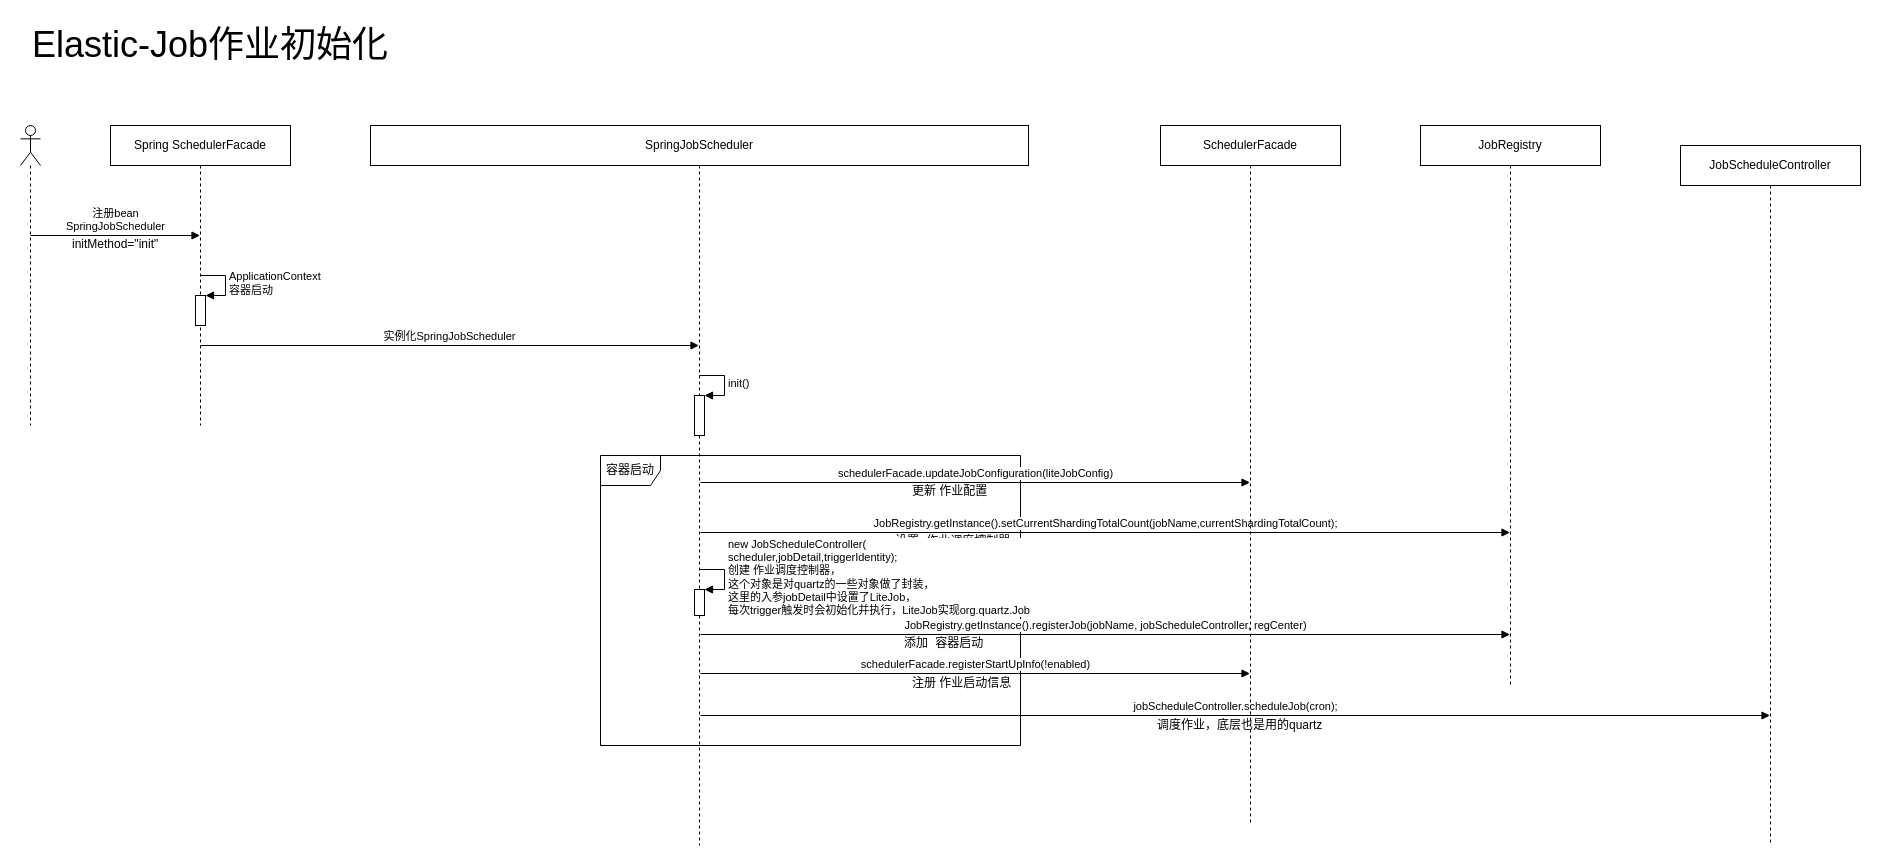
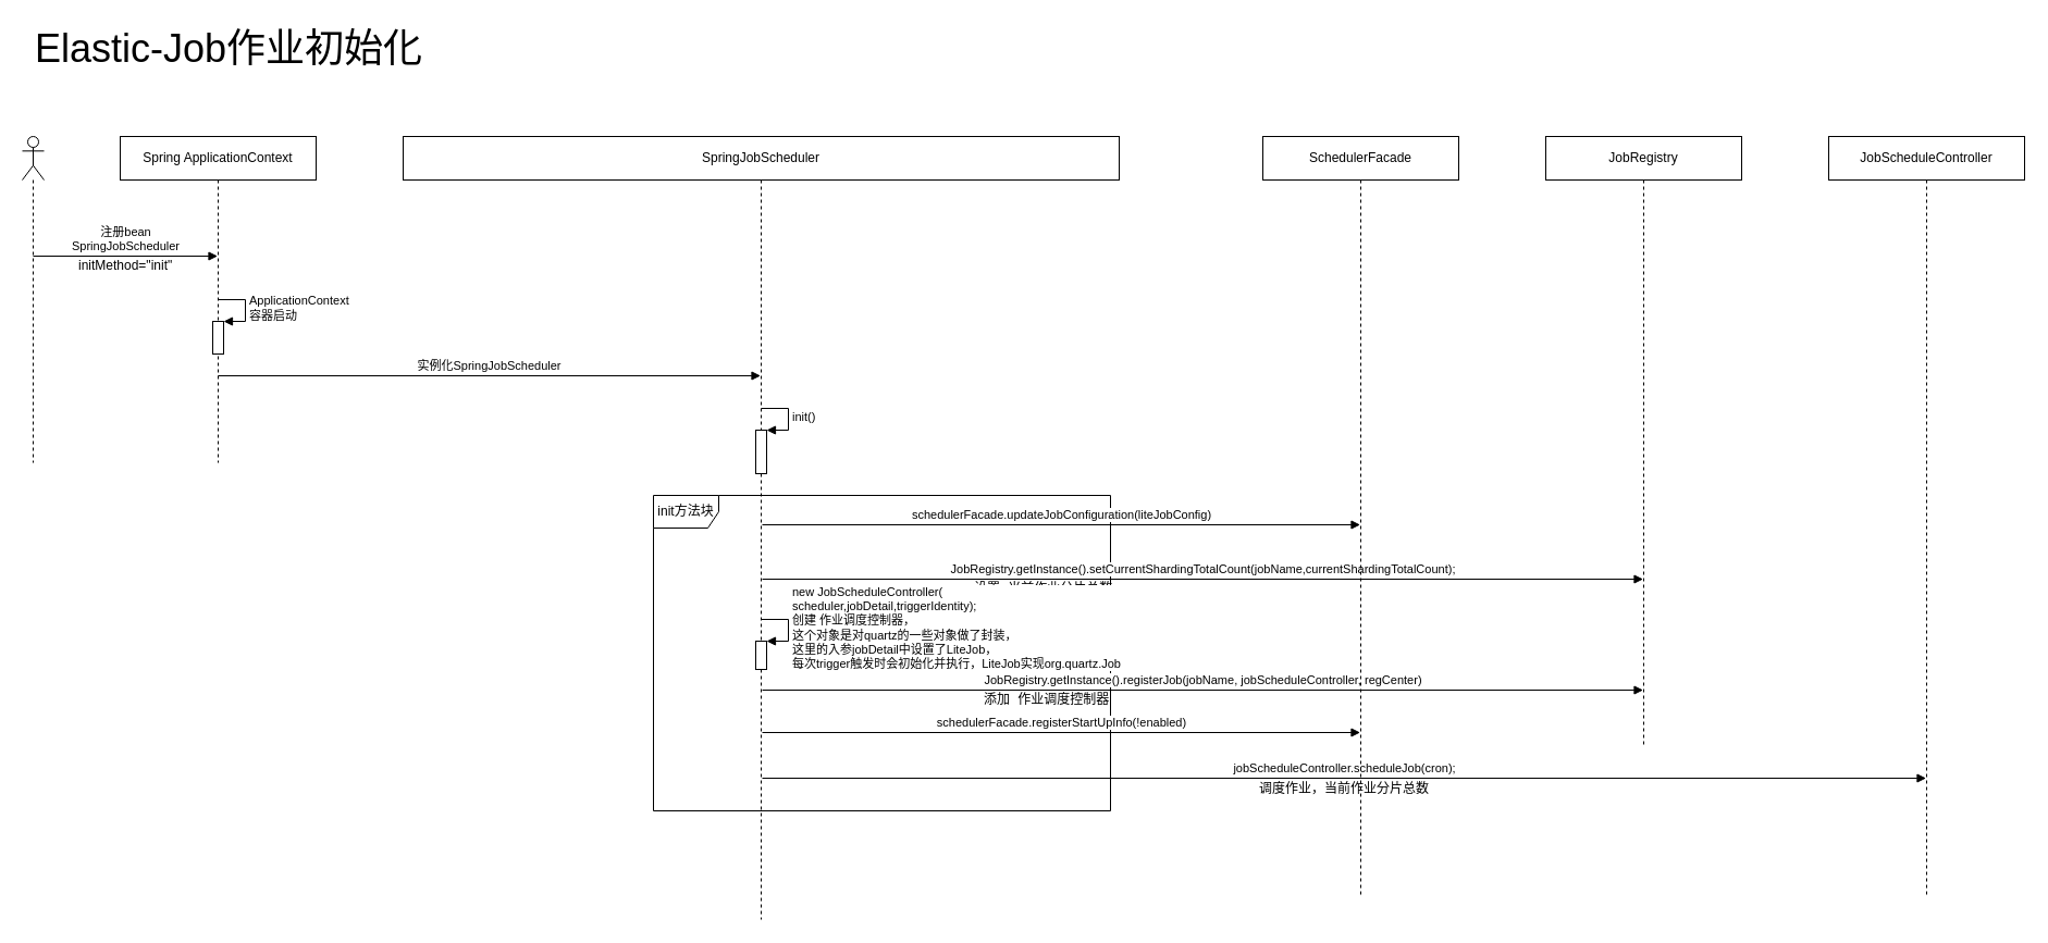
- <mxCell id="4" value="Spring SchedulerFacade" style="shape=umlLifeline;perimeter=lifelinePerimeter;whiteSpace=wrap;html=1;container=1;collapsible=0;recursiveResize=0;outlineConnect=0;" parent="1" vertex="1"><mxGeometry x="110" y="125" width="180" height="300" as="geometry" /></mxCell>
+ <mxCell id="4" value="Spring ApplicationContext" style="shape=umlLifeline;perimeter=lifelinePerimeter;whiteSpace=wrap;html=1;container=1;collapsible=0;recursiveResize=0;outlineConnect=0;" parent="1" vertex="1"><mxGeometry x="110" y="125" width="180" height="300" as="geometry" /></mxCell>
- <mxCell id="11" value="容器启动" style="shape=umlFrame;whiteSpace=wrap;html=1;" vertex="1" parent="8"><mxGeometry x="230" y="330" width="420" height="290" as="geometry" /></mxCell>
+ <mxCell id="11" value="init方法块" style="shape=umlFrame;whiteSpace=wrap;html=1;" vertex="1" parent="8"><mxGeometry x="230" y="330" width="420" height="290" as="geometry" /></mxCell>
- <mxCell id="13" value="更新 作业配置" style="text;html=1;resizable=0;points=[];autosize=1;align=left;verticalAlign=top;spacingTop=-4;" vertex="1" parent="8"><mxGeometry x="540" y="356" width="90" height="20" as="geometry" /></mxCell>
- <mxCell id="27" value="JobScheduleController" style="shape=umlLifeline;perimeter=lifelinePerimeter;whiteSpace=wrap;html=1;container=1;collapsible=0;recursiveResize=0;outlineConnect=0;" vertex="1" parent="1"><mxGeometry x="1680" y="145" width="180" height="700" as="geometry" /></mxCell>
+ <mxCell id="27" value="JobScheduleController" style="shape=umlLifeline;perimeter=lifelinePerimeter;whiteSpace=wrap;html=1;container=1;collapsible=0;recursiveResize=0;outlineConnect=0;" vertex="1" parent="1"><mxGeometry x="1680" y="125" width="180" height="700" as="geometry" /></mxCell>
- <mxCell id="15" value="&lt;pre&gt;&lt;span&gt;&lt;span&gt;设置 作业调度控制器&lt;/span&gt;&lt;/span&gt;&lt;/pre&gt;" style="text;html=1;resizable=0;points=[];autosize=1;align=left;verticalAlign=top;spacingTop=-4;" vertex="1" parent="8"><mxGeometry x="523" y="394" width="140" height="40" as="geometry" /></mxCell>
+ <mxCell id="15" value="&lt;pre&gt;&lt;span&gt;&lt;span&gt;设置 当前作业分片总数&lt;/span&gt;&lt;/span&gt;&lt;/pre&gt;" style="text;html=1;resizable=0;points=[];autosize=1;align=left;verticalAlign=top;spacingTop=-4;" vertex="1" parent="8"><mxGeometry x="523" y="394" width="140" height="40" as="geometry" /></mxCell>
- <mxCell id="18" value="&lt;pre&gt;&lt;span&gt;&lt;span&gt;添加 容器启动&lt;/span&gt;&lt;/span&gt;&lt;/pre&gt;" style="text;html=1;resizable=0;points=[];autosize=1;align=left;verticalAlign=top;spacingTop=-4;" vertex="1" parent="8"><mxGeometry x="532" y="496" width="130" height="40" as="geometry" /></mxCell>
+ <mxCell id="18" value="&lt;pre&gt;&lt;span&gt;&lt;span&gt;添加 作业调度控制器&lt;/span&gt;&lt;/span&gt;&lt;/pre&gt;" style="text;html=1;resizable=0;points=[];autosize=1;align=left;verticalAlign=top;spacingTop=-4;" vertex="1" parent="8"><mxGeometry x="532" y="496" width="130" height="40" as="geometry" /></mxCell>
- <mxCell id="22" value="注册 作业启动信息" style="text;html=1;resizable=0;points=[];autosize=1;align=left;verticalAlign=top;spacingTop=-4;" vertex="1" parent="8"><mxGeometry x="540" y="548" width="110" height="20" as="geometry" /></mxCell>
- <mxCell id="28" value="调度作业，底层也是用的quartz" style="text;html=1;resizable=0;points=[];autosize=1;align=left;verticalAlign=top;spacingTop=-4;" vertex="1" parent="1"><mxGeometry x="1155" y="715" width="180" height="20" as="geometry" /></mxCell>
+ <mxCell id="28" value="调度作业，当前作业分片总数" style="text;html=1;resizable=0;points=[];autosize=1;align=left;verticalAlign=top;spacingTop=-4;" vertex="1" parent="1"><mxGeometry x="1155" y="715" width="180" height="20" as="geometry" /></mxCell>
